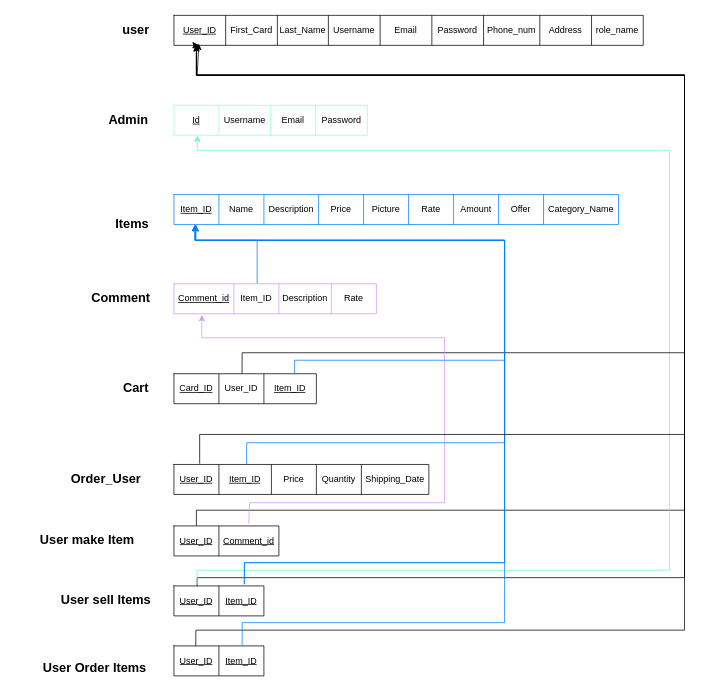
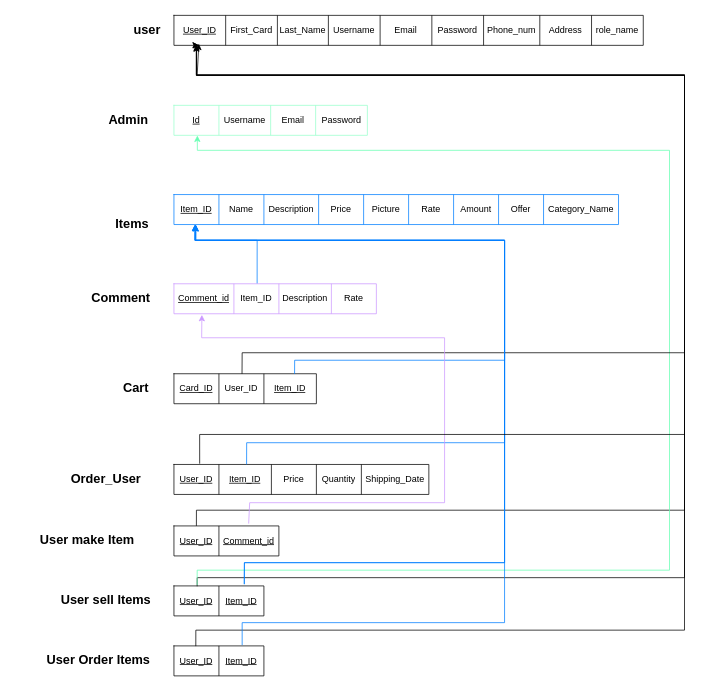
- <mxCell id="30" value="&lt;div style=&quot;font-size: 18px;&quot;&gt;&lt;font size=&quot;1&quot;&gt;&lt;b&gt;&lt;font style=&quot;font-size: 17px;&quot;&gt;user&lt;/font&gt;&lt;/b&gt;&lt;/font&gt;&lt;/div&gt;" style="text;html=1;align=center;verticalAlign=middle;resizable=0;points=[];autosize=1;strokeColor=none;fillColor=none;" parent="1" vertex="1"><mxGeometry x="150" y="20" width="60" height="40" as="geometry" /></mxCell>
+ <mxCell id="30" value="&lt;div style=&quot;font-size: 18px;&quot;&gt;&lt;font size=&quot;1&quot;&gt;&lt;b&gt;&lt;font style=&quot;font-size: 17px;&quot;&gt;user&lt;/font&gt;&lt;/b&gt;&lt;/font&gt;&lt;/div&gt;" style="text;html=1;align=center;verticalAlign=middle;resizable=0;points=[];autosize=1;strokeColor=none;fillColor=none;" parent="1" vertex="1"><mxGeometry x="165" y="20" width="60" height="40" as="geometry" /></mxCell>
- <mxCell id="68" value="&lt;div&gt;&lt;font style=&quot;font-size: 17px;&quot;&gt;&lt;b&gt;User Order Items&lt;br&gt;&lt;/b&gt;&lt;/font&gt;&lt;/div&gt;" style="text;html=1;align=center;verticalAlign=middle;resizable=0;points=[];autosize=1;strokeColor=none;fillColor=none;" parent="1" vertex="1"><mxGeometry x="45" y="876" width="160" height="30" as="geometry" /></mxCell>
+ <mxCell id="68" value="&lt;div&gt;&lt;font style=&quot;font-size: 17px;&quot;&gt;&lt;b&gt;User Order Items&lt;br&gt;&lt;/b&gt;&lt;/font&gt;&lt;/div&gt;" style="text;html=1;align=center;verticalAlign=middle;resizable=0;points=[];autosize=1;strokeColor=none;fillColor=none;" parent="1" vertex="1"><mxGeometry x="50" y="866" width="160" height="30" as="geometry" /></mxCell>
